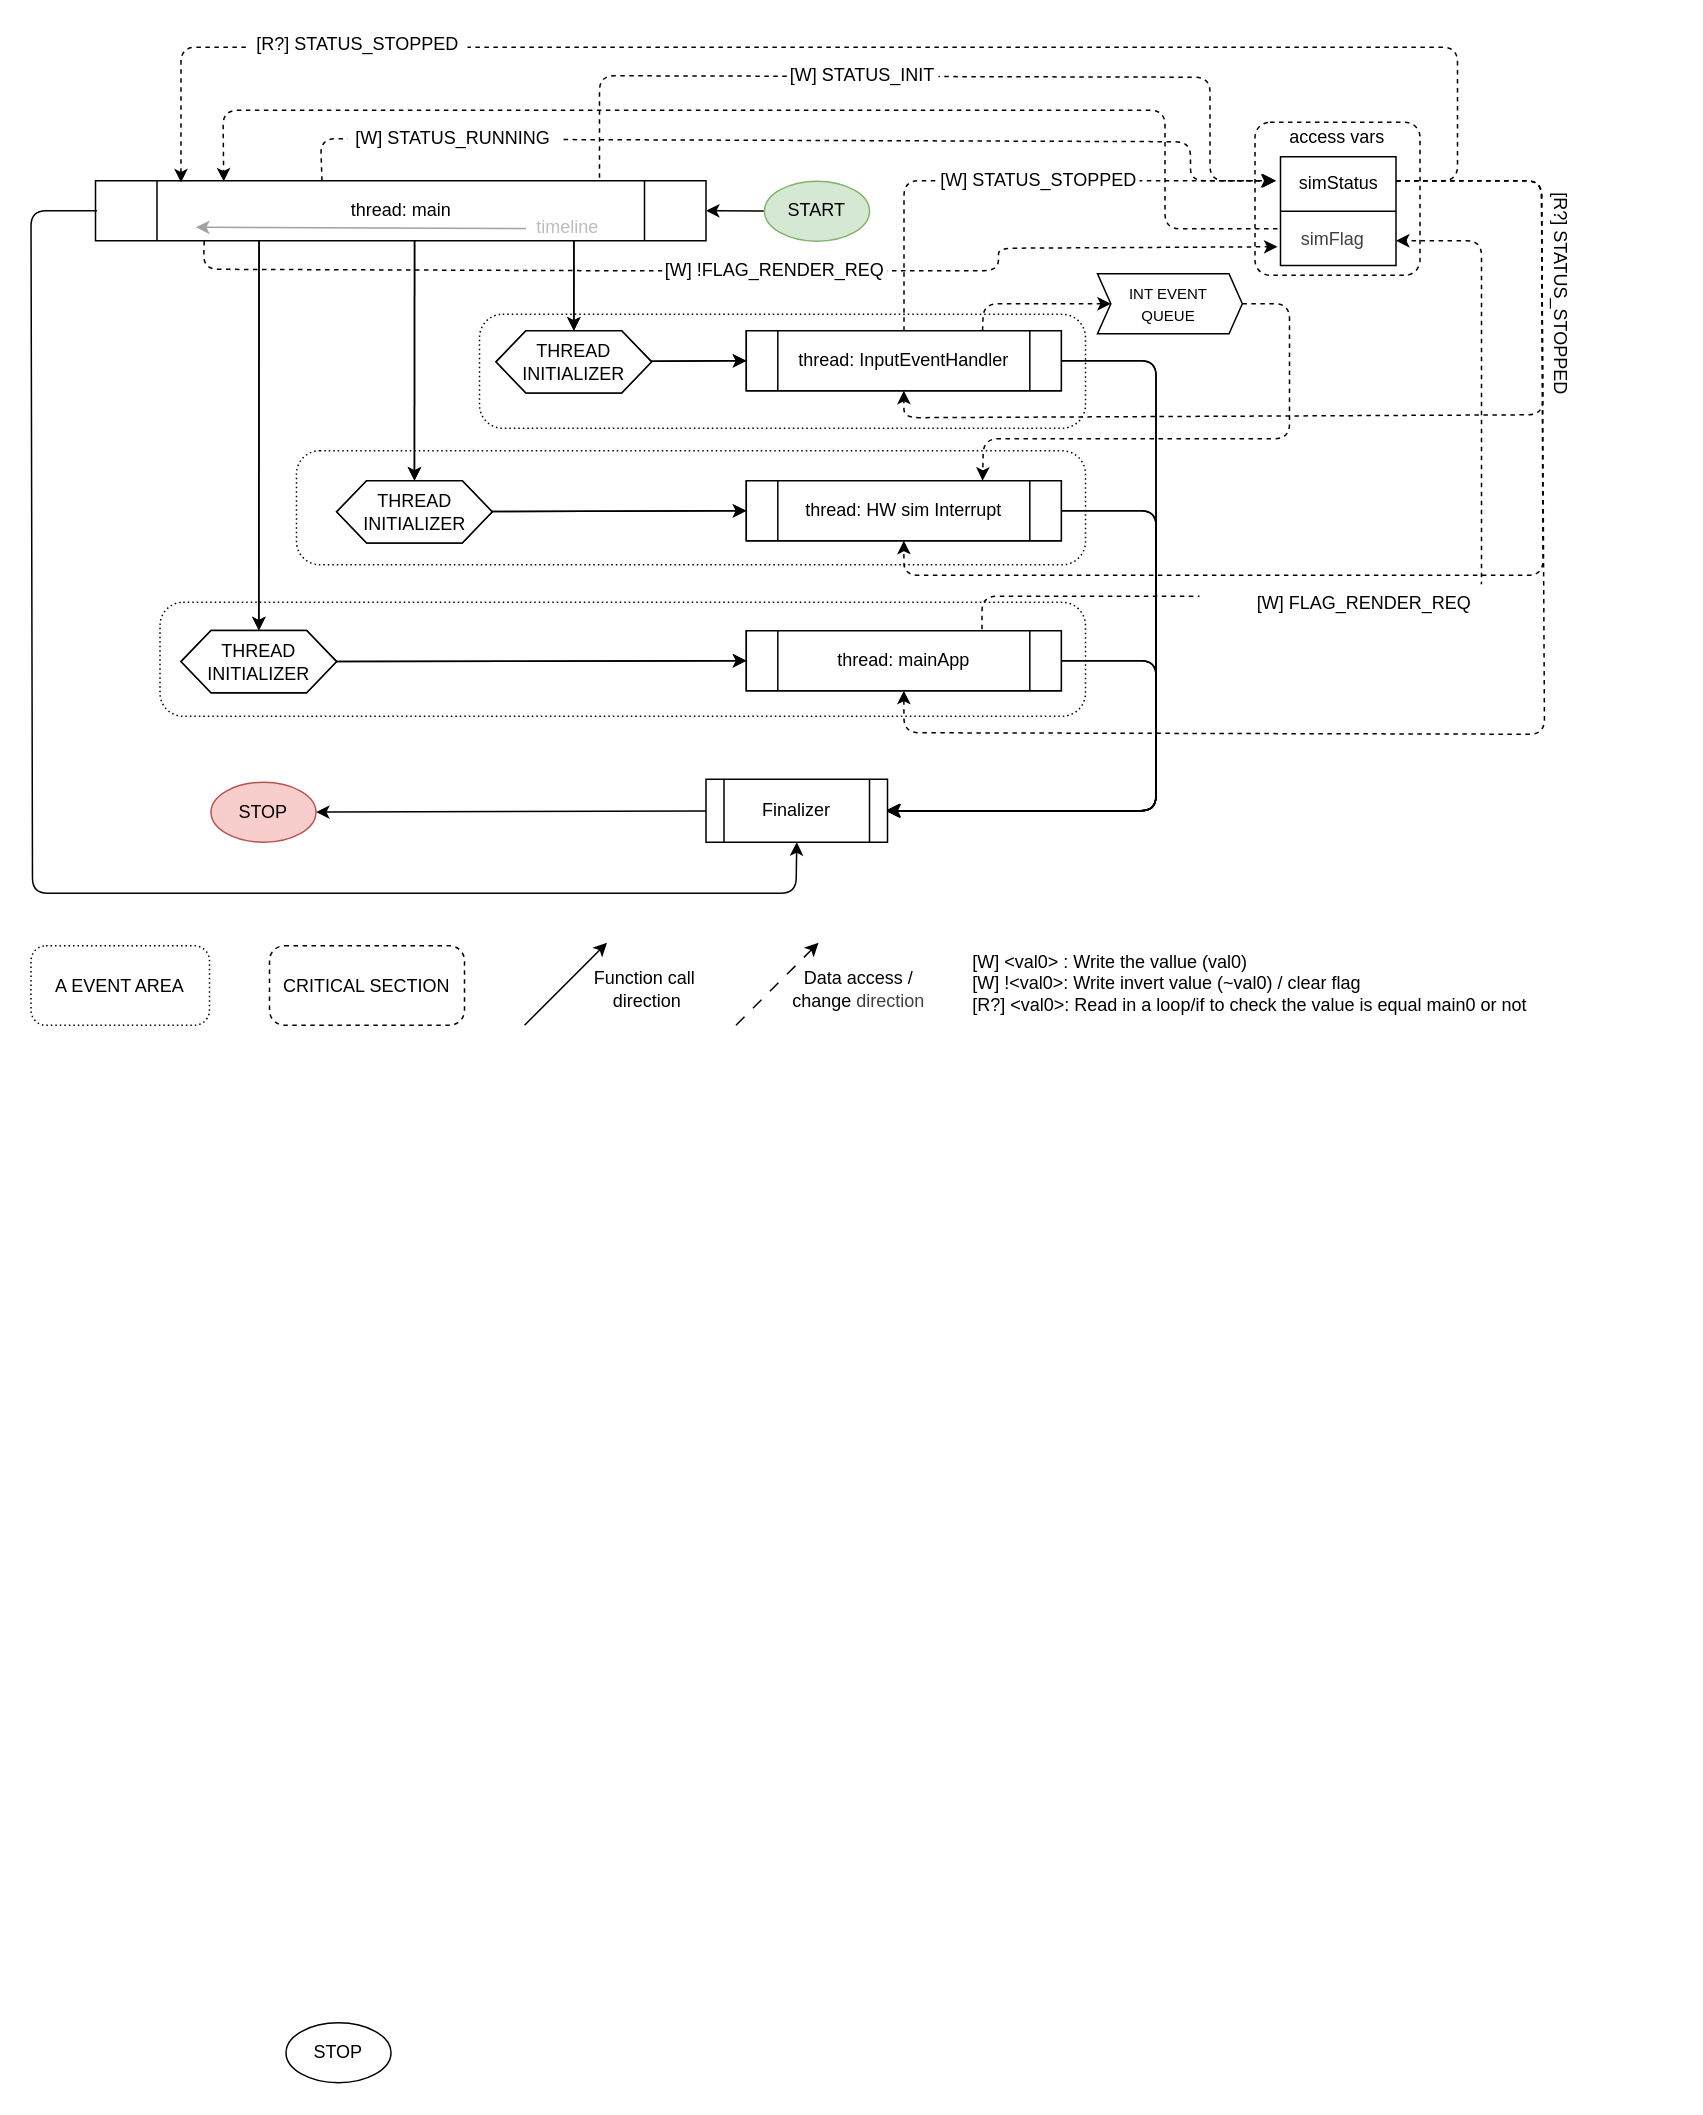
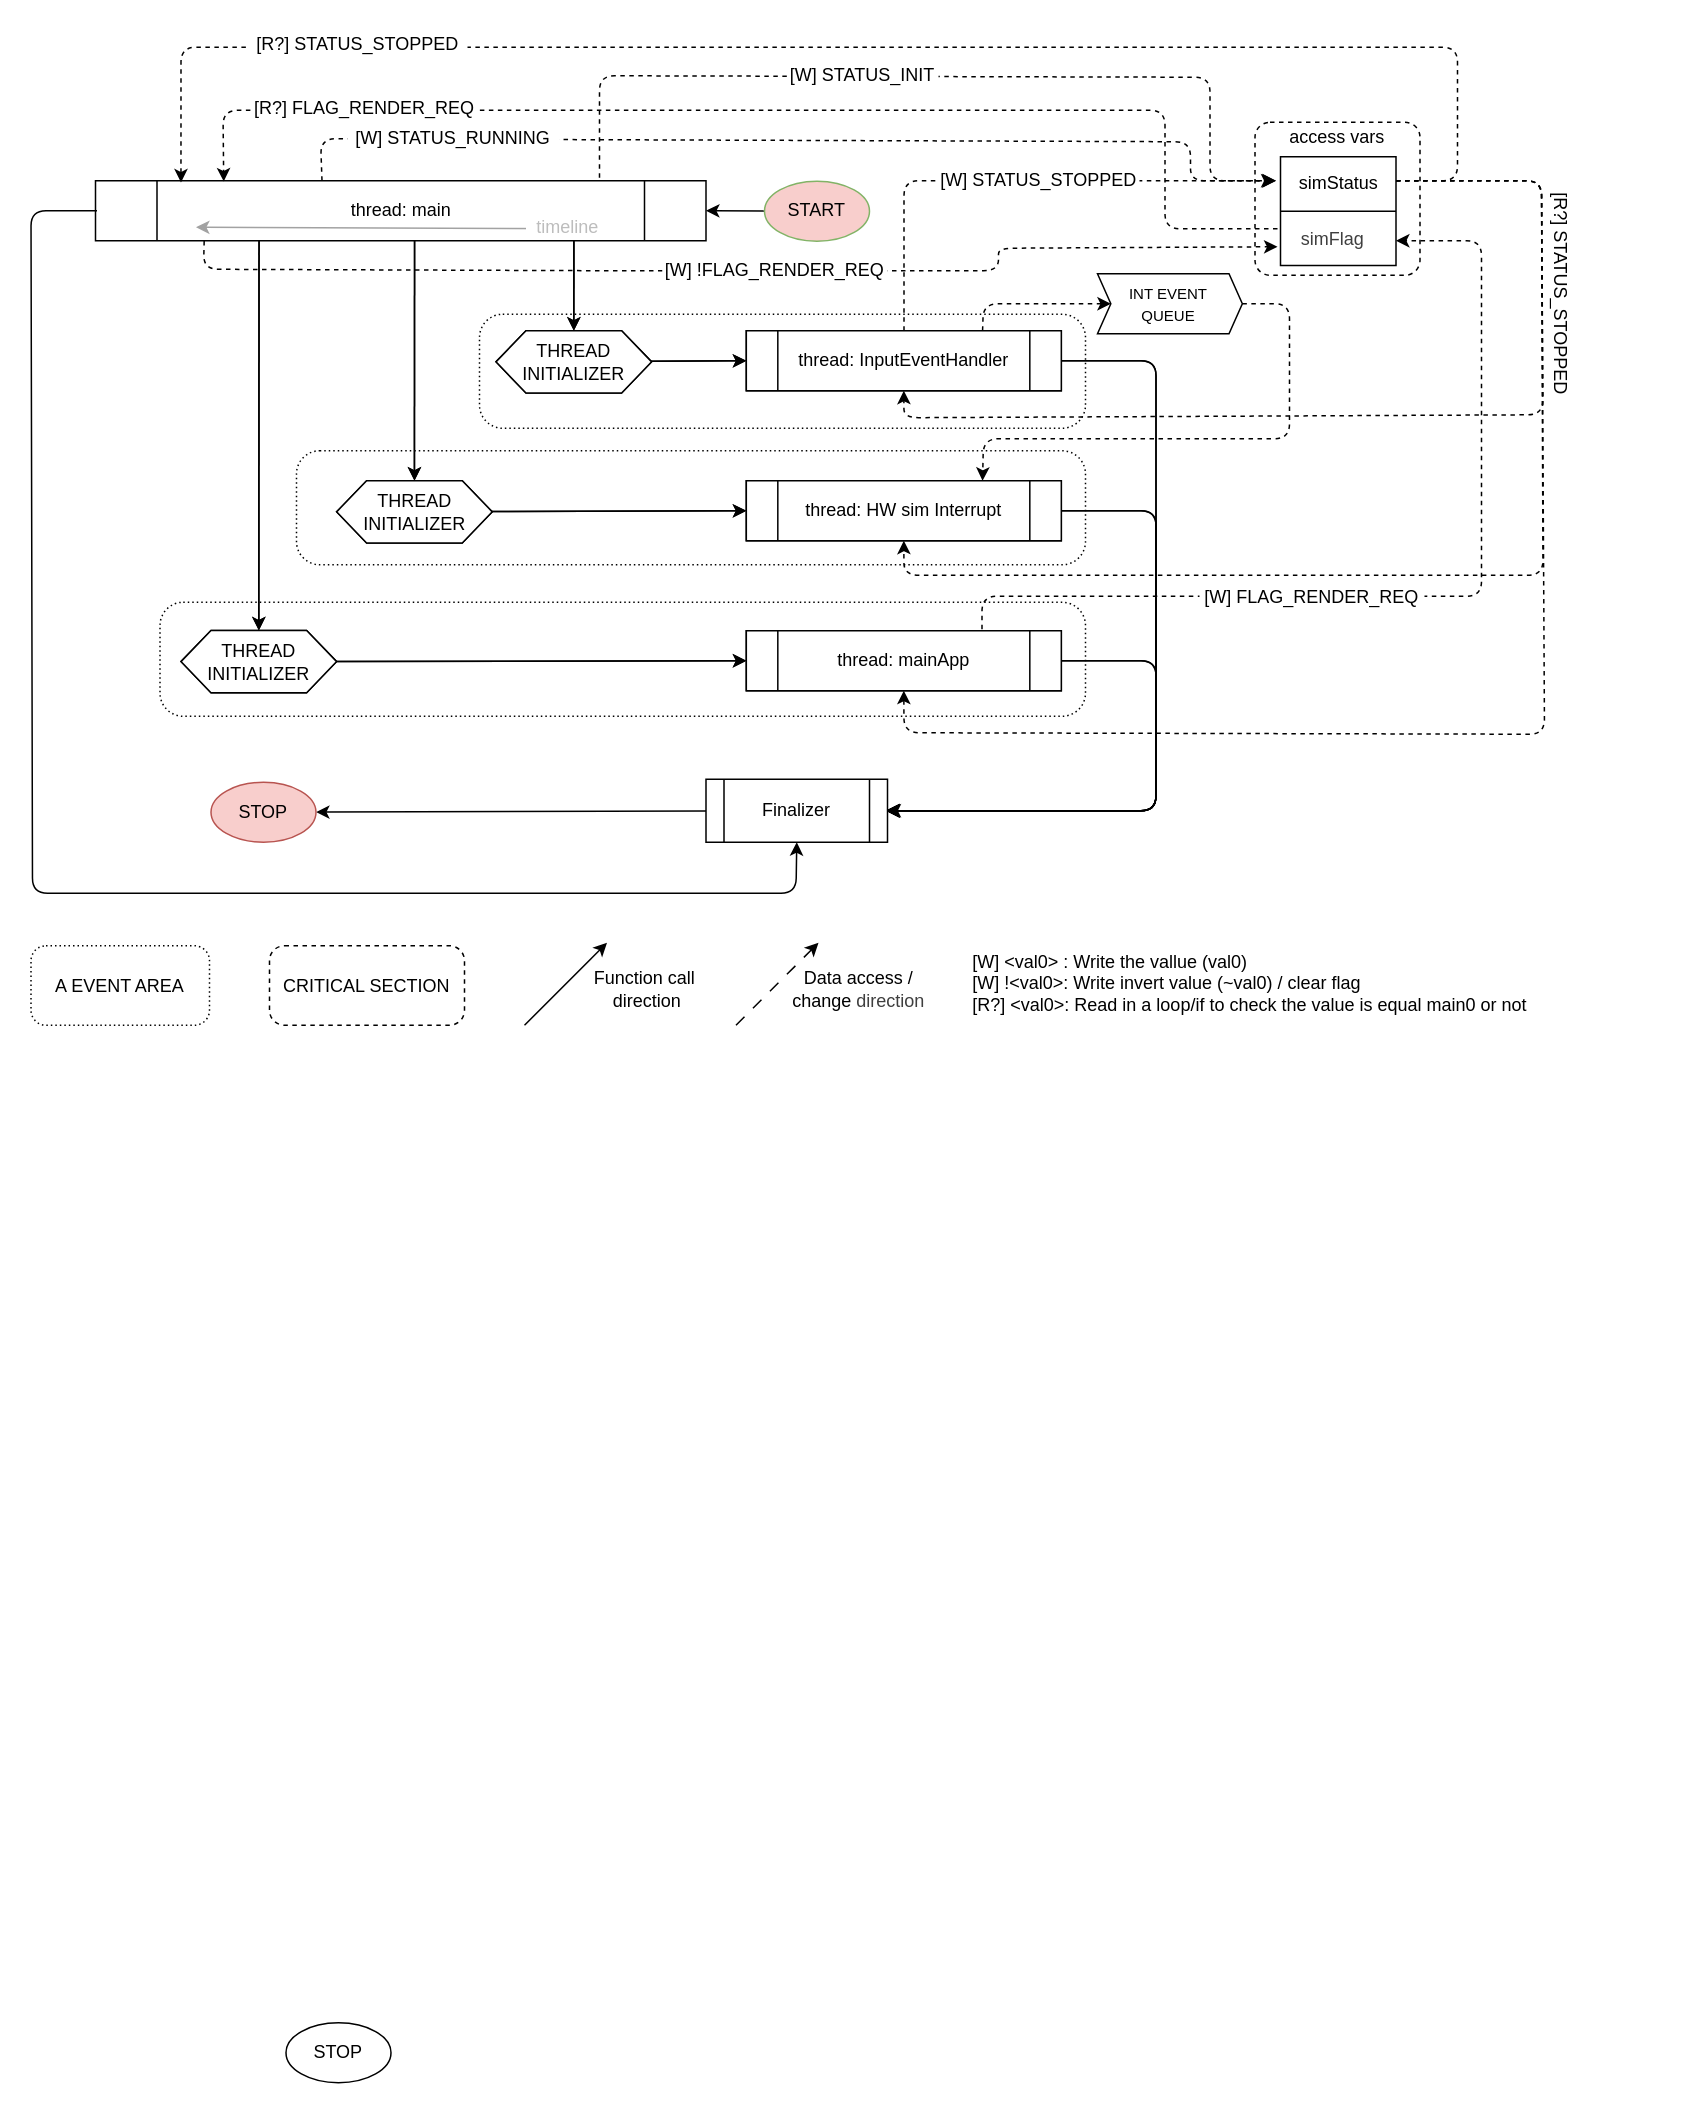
+ <mxCell id="71" value="[R?] FLAG_RENDER_REQ" style="text;html=1;align=center;verticalAlign=middle;whiteSpace=wrap;rounded=0;fillColor=default;" vertex="1" parent="1"><mxGeometry x="167" y="63" width="151" height="17" as="geometry" /></mxCell>
- <mxCell id="6" value="START" style="ellipse;whiteSpace=wrap;html=1;fillColor=#d5e8d4;strokeColor=#82b366;" parent="1" vertex="1"><mxGeometry x="509" y="120.25" width="70" height="40" as="geometry" /></mxCell>
+ <mxCell id="6" value="START" style="ellipse;whiteSpace=wrap;html=1;fillColor=#f8cecc;strokeColor=#82b366;" parent="1" vertex="1"><mxGeometry x="509" y="120.25" width="70" height="40" as="geometry" /></mxCell>
- <mxCell id="84" value="[W] FLAG_RENDER_REQ" style="text;html=1;align=center;verticalAlign=middle;whiteSpace=wrap;rounded=0;fillColor=default;" vertex="1" parent="1"><mxGeometry x="798.99" y="389" width="220" height="25" as="geometry" /></mxCell>
+ <mxCell id="84" value="[W] FLAG_RENDER_REQ" style="text;html=1;align=center;verticalAlign=middle;whiteSpace=wrap;rounded=0;fillColor=default;" vertex="1" parent="1"><mxGeometry x="798.99" y="389" width="150" height="17" as="geometry" /></mxCell>
